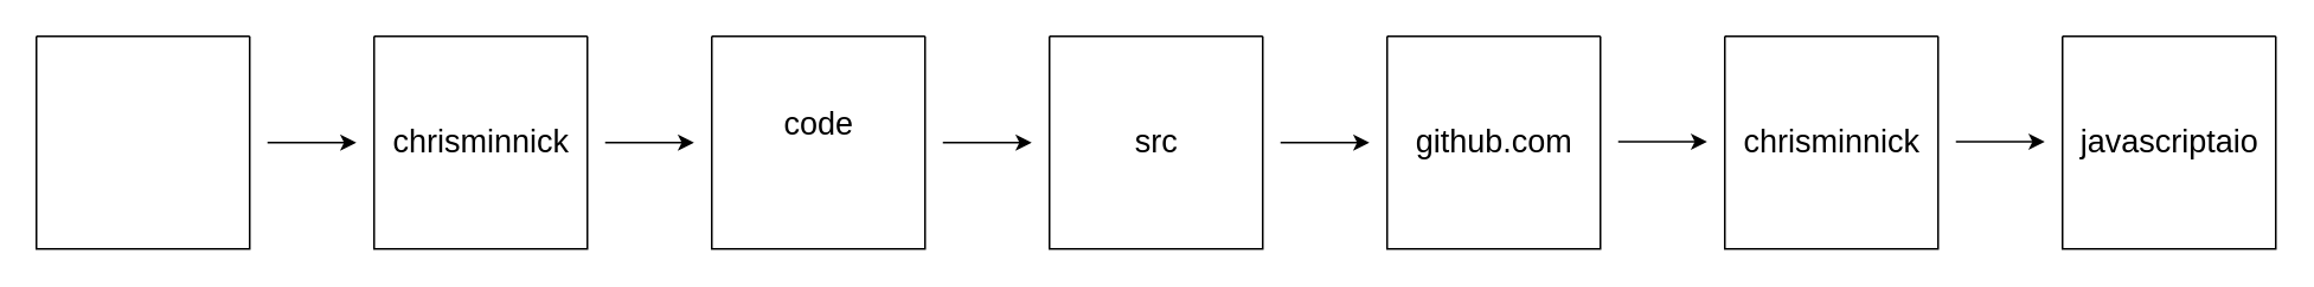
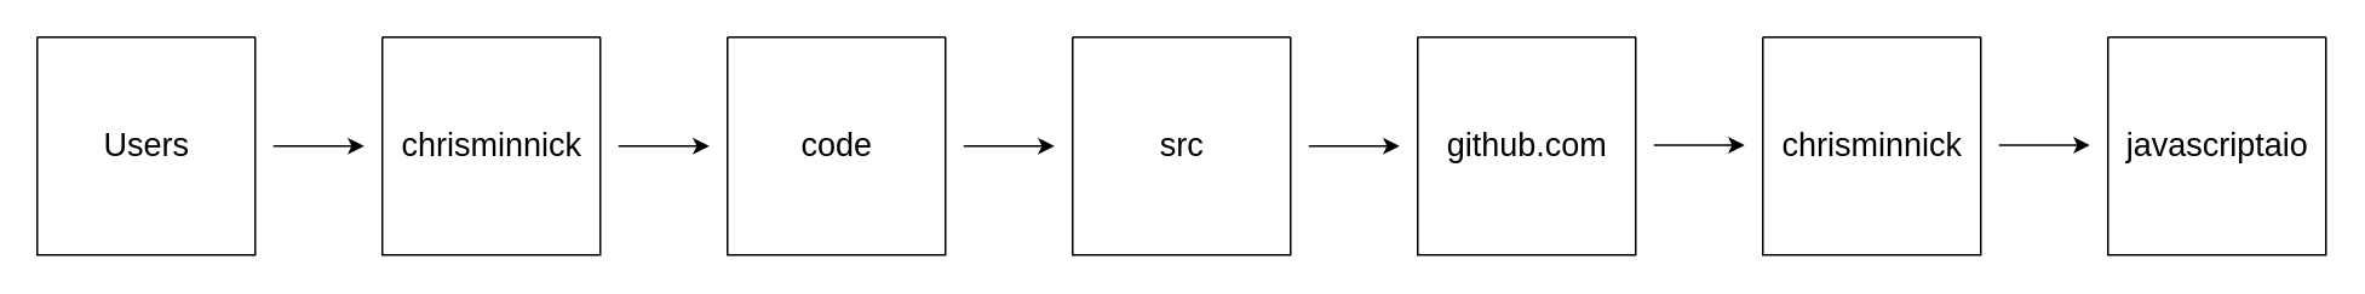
- <mxCell id="9" value="&lt;font style=&quot;font-size: 18px;&quot;&gt;code&lt;/font&gt;" style="text;html=1;align=center;verticalAlign=middle;resizable=0;points=[];autosize=1;strokeColor=none;fillColor=none;" vertex="1" parent="8"><mxGeometry x="30" y="30" width="60" height="40" as="geometry" /></mxCell>
+ <mxCell id="9" value="&lt;font style=&quot;font-size: 18px;&quot;&gt;code&lt;/font&gt;" style="text;html=1;align=center;verticalAlign=middle;resizable=0;points=[];autosize=1;strokeColor=none;fillColor=none;" vertex="1" parent="8"><mxGeometry x="30" y="40" width="60" height="40" as="geometry" /></mxCell>
+ <mxCell id="3" value="&lt;font style=&quot;font-size: 18px;&quot;&gt;Users&lt;/font&gt;" style="text;html=1;align=center;verticalAlign=middle;resizable=0;points=[];autosize=1;strokeColor=none;fillColor=none;" vertex="1" parent="2"><mxGeometry x="25" y="40" width="70" height="40" as="geometry" /></mxCell>
